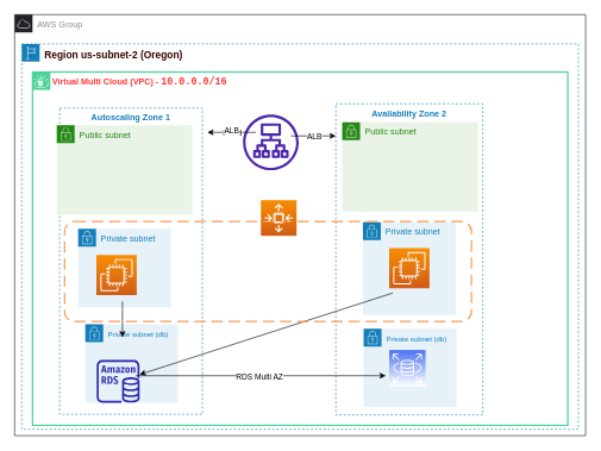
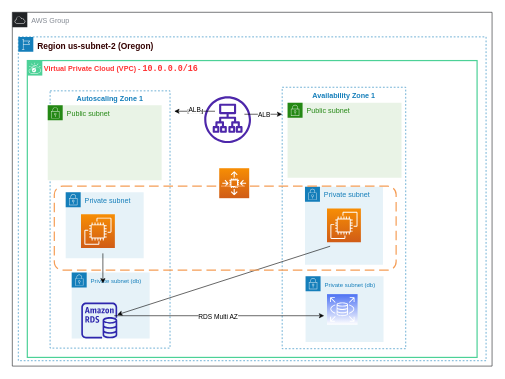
- <mxCell id="3" value="&lt;b style=&quot;&quot;&gt;&lt;font color=&quot;#ff3333&quot;&gt;Virtual Multi Cloud (VPC) -&amp;nbsp;&lt;span style=&quot;background-color: rgb(255, 255, 255); font-family: Consolas, &amp;quot;Courier New&amp;quot;, monospace; font-size: 14px;&quot;&gt;10.0.0.0/16&lt;/span&gt;&lt;/font&gt;&lt;/b&gt;" style="shape=mxgraph.ibm.box;prType=vpc;fontStyle=0;verticalAlign=top;align=left;spacingLeft=32;spacingTop=4;fillColor=none;rounded=0;whiteSpace=wrap;html=1;strokeColor=#4CD197;strokeWidth=2;dashed=0;container=0;spacing=-4;collapsible=0;expand=0;recursiveResize=0;" parent="1" vertex="1"><mxGeometry x="45" y="100.5" width="750" height="495" as="geometry" /></mxCell>
+ <mxCell id="3" value="&lt;b style=&quot;&quot;&gt;&lt;font color=&quot;#ff3333&quot;&gt;Virtual Private Cloud (VPC) -&amp;nbsp;&lt;span style=&quot;background-color: rgb(255, 255, 255); font-family: Consolas, &amp;quot;Courier New&amp;quot;, monospace; font-size: 14px;&quot;&gt;10.0.0.0/16&lt;/span&gt;&lt;/font&gt;&lt;/b&gt;" style="shape=mxgraph.ibm.box;prType=vpc;fontStyle=0;verticalAlign=top;align=left;spacingLeft=32;spacingTop=4;fillColor=none;rounded=0;whiteSpace=wrap;html=1;strokeColor=#4CD197;strokeWidth=2;dashed=0;container=0;spacing=-4;collapsible=0;expand=0;recursiveResize=0;" parent="1" vertex="1"><mxGeometry x="45" y="100.5" width="750" height="495" as="geometry" /></mxCell>
- <mxCell id="7" value="Availability Zone 2" style="fillColor=none;strokeColor=#147EBA;dashed=1;verticalAlign=top;fontStyle=1;fontColor=#147EBA;movable=1;resizable=1;rotatable=1;deletable=1;editable=1;locked=0;connectable=1;" parent="6" vertex="1"><mxGeometry x="440" y="84" width="206" height="436" as="geometry" /></mxCell>
+ <mxCell id="7" value="Availability Zone 1" style="fillColor=none;strokeColor=#147EBA;dashed=1;verticalAlign=top;fontStyle=1;fontColor=#147EBA;movable=1;resizable=1;rotatable=1;deletable=1;editable=1;locked=0;connectable=1;" parent="6" vertex="1"><mxGeometry x="440" y="84" width="206" height="436" as="geometry" /></mxCell>
